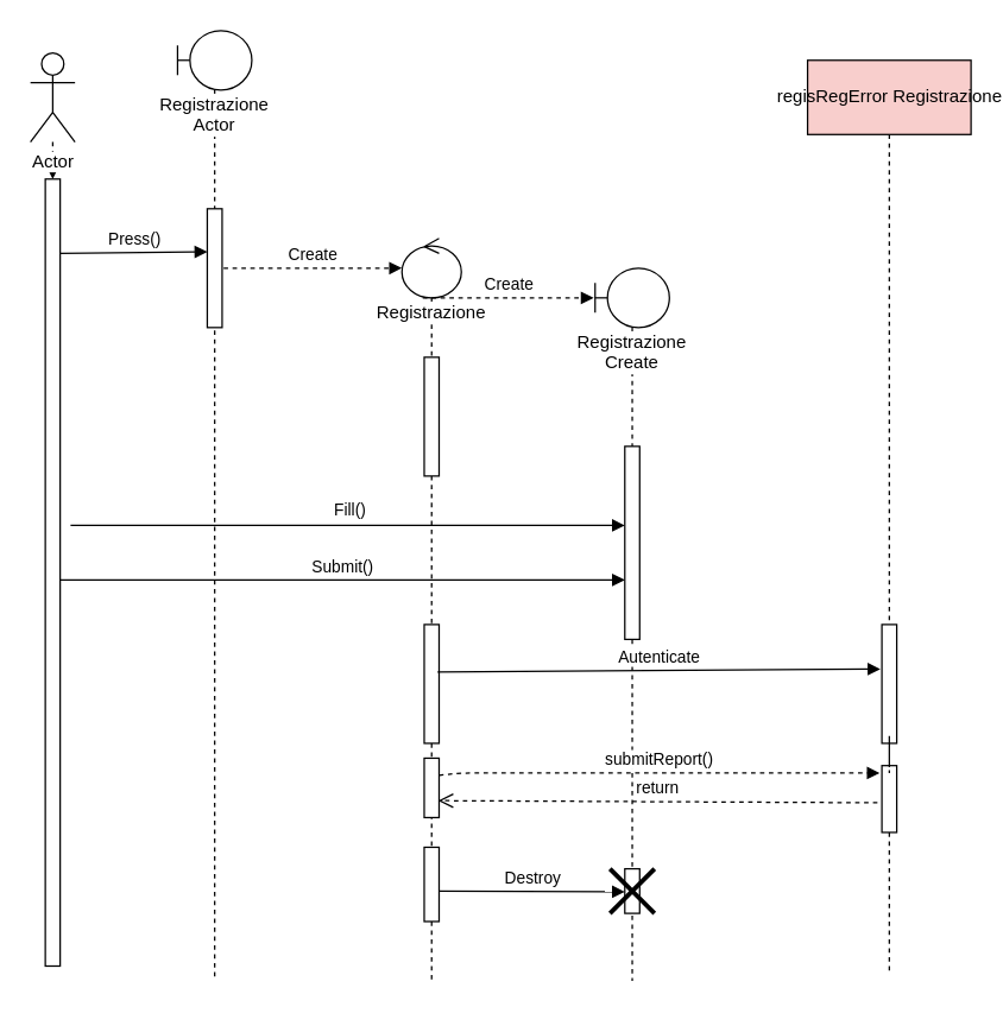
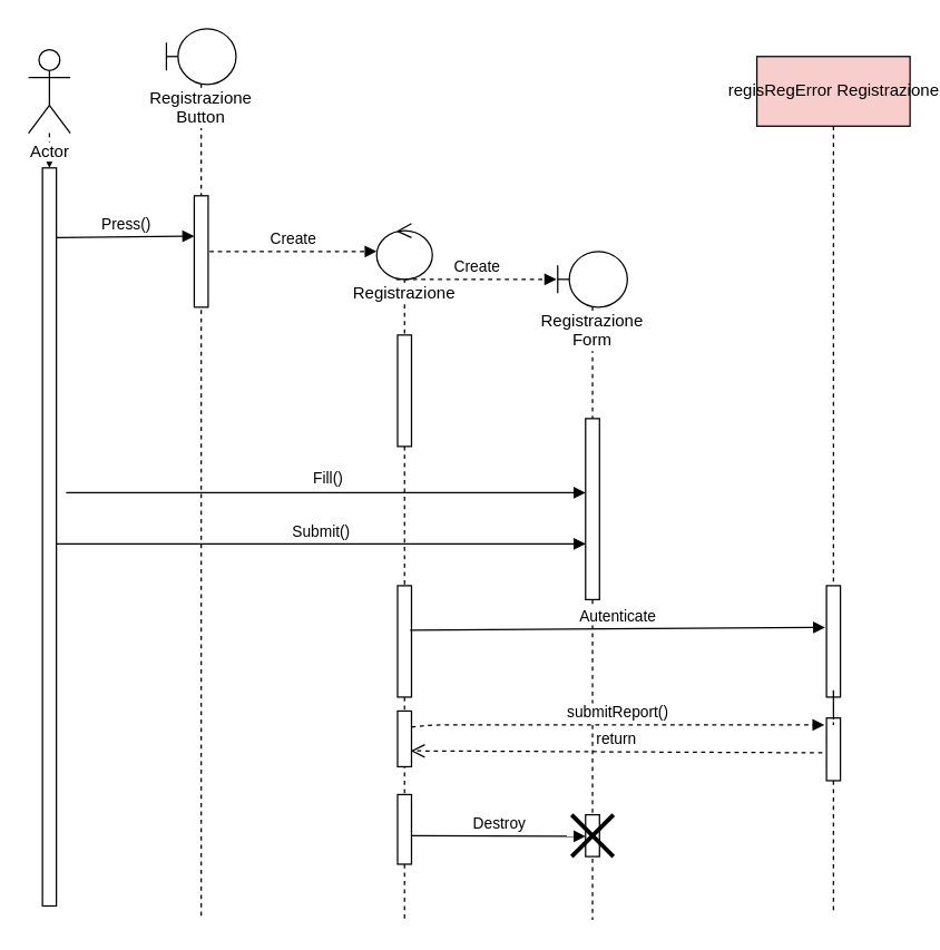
- <mxCell id="5" value="Registrazione&lt;br&gt;Actor" style="shape=umlLifeline;participant=umlBoundary;perimeter=lifelinePerimeter;whiteSpace=wrap;html=1;container=1;collapsible=0;recursiveResize=0;verticalAlign=top;spacingTop=36;labelBackgroundColor=#ffffff;outlineConnect=0;size=40;" vertex="1" parent="1"><mxGeometry x="119" y="20" width="50" height="640" as="geometry" /></mxCell>
+ <mxCell id="5" value="Registrazione&lt;br&gt;Button" style="shape=umlLifeline;participant=umlBoundary;perimeter=lifelinePerimeter;whiteSpace=wrap;html=1;container=1;collapsible=0;recursiveResize=0;verticalAlign=top;spacingTop=36;labelBackgroundColor=#ffffff;outlineConnect=0;size=40;" vertex="1" parent="1"><mxGeometry x="119" y="20" width="50" height="640" as="geometry" /></mxCell>
- <mxCell id="14" value="Registrazione&lt;br&gt;Create" style="shape=umlLifeline;participant=umlBoundary;perimeter=lifelinePerimeter;whiteSpace=wrap;html=1;container=1;collapsible=0;recursiveResize=0;verticalAlign=top;spacingTop=36;labelBackgroundColor=#ffffff;outlineConnect=0;" vertex="1" parent="1"><mxGeometry x="400" y="180" width="50" height="480" as="geometry" /></mxCell>
+ <mxCell id="14" value="Registrazione&lt;br&gt;Form" style="shape=umlLifeline;participant=umlBoundary;perimeter=lifelinePerimeter;whiteSpace=wrap;html=1;container=1;collapsible=0;recursiveResize=0;verticalAlign=top;spacingTop=36;labelBackgroundColor=#ffffff;outlineConnect=0;" vertex="1" parent="1"><mxGeometry x="400" y="180" width="50" height="480" as="geometry" /></mxCell>
